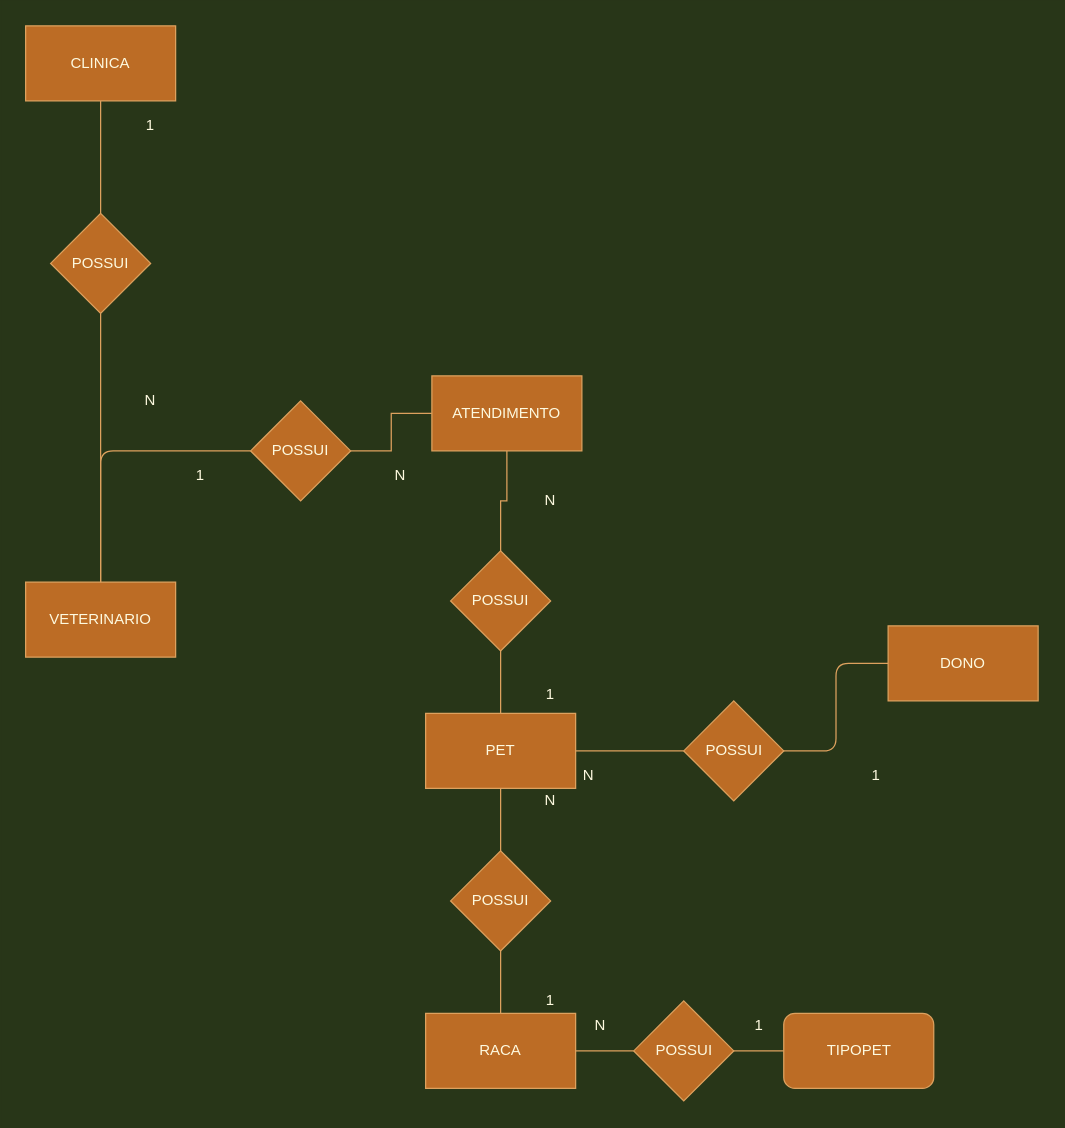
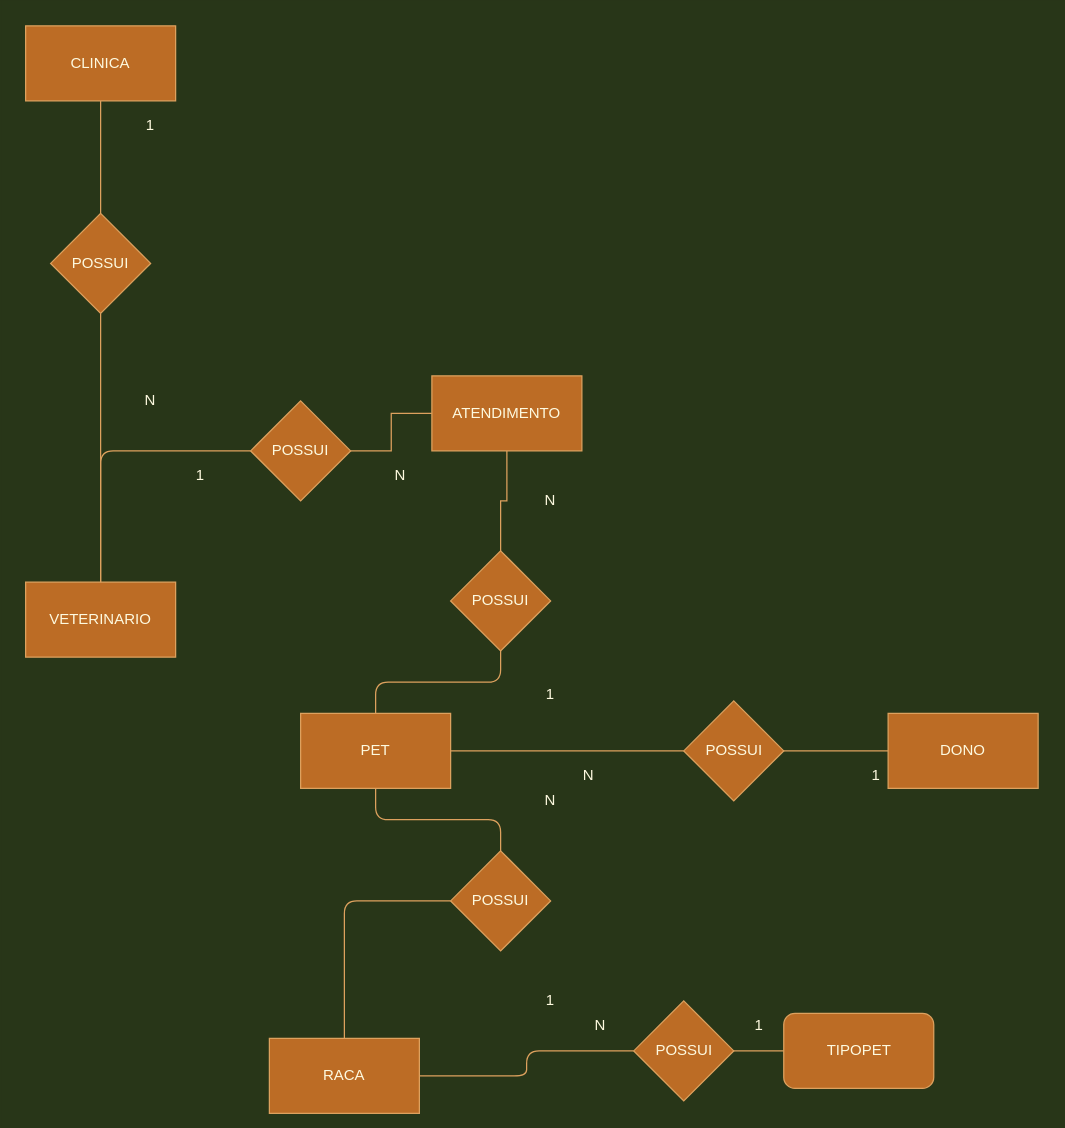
- <mxCell id="36" value="DONO" style="rounded=0;whiteSpace=wrap;html=1;sketch=0;strokeColor=#DDA15E;fillColor=#BC6C25;fontColor=#FEFAE0;" parent="1" vertex="1"><mxGeometry x="710" y="500" width="120" height="60" as="geometry" /></mxCell>
+ <mxCell id="36" value="DONO" style="rounded=0;whiteSpace=wrap;html=1;sketch=0;strokeColor=#DDA15E;fillColor=#BC6C25;fontColor=#FEFAE0;" parent="1" vertex="1"><mxGeometry x="710" y="570" width="120" height="60" as="geometry" /></mxCell>
- <mxCell id="5" value="PET" style="rounded=0;whiteSpace=wrap;html=1;sketch=0;strokeColor=#DDA15E;fillColor=#BC6C25;fontColor=#FEFAE0;" parent="1" vertex="1"><mxGeometry x="340" y="570" width="120" height="60" as="geometry" /></mxCell>
+ <mxCell id="5" value="PET" style="rounded=0;whiteSpace=wrap;html=1;sketch=0;strokeColor=#DDA15E;fillColor=#BC6C25;fontColor=#FEFAE0;" parent="1" vertex="1"><mxGeometry x="240" y="570" width="120" height="60" as="geometry" /></mxCell>
- <mxCell id="14" value="RACA" style="rounded=0;whiteSpace=wrap;html=1;sketch=0;strokeColor=#DDA15E;fillColor=#BC6C25;fontColor=#FEFAE0;" parent="1" vertex="1"><mxGeometry x="340" y="810" width="120" height="60" as="geometry" /></mxCell>
+ <mxCell id="14" value="RACA" style="rounded=0;whiteSpace=wrap;html=1;sketch=0;strokeColor=#DDA15E;fillColor=#BC6C25;fontColor=#FEFAE0;" parent="1" vertex="1"><mxGeometry x="215" y="830" width="120" height="60" as="geometry" /></mxCell>
